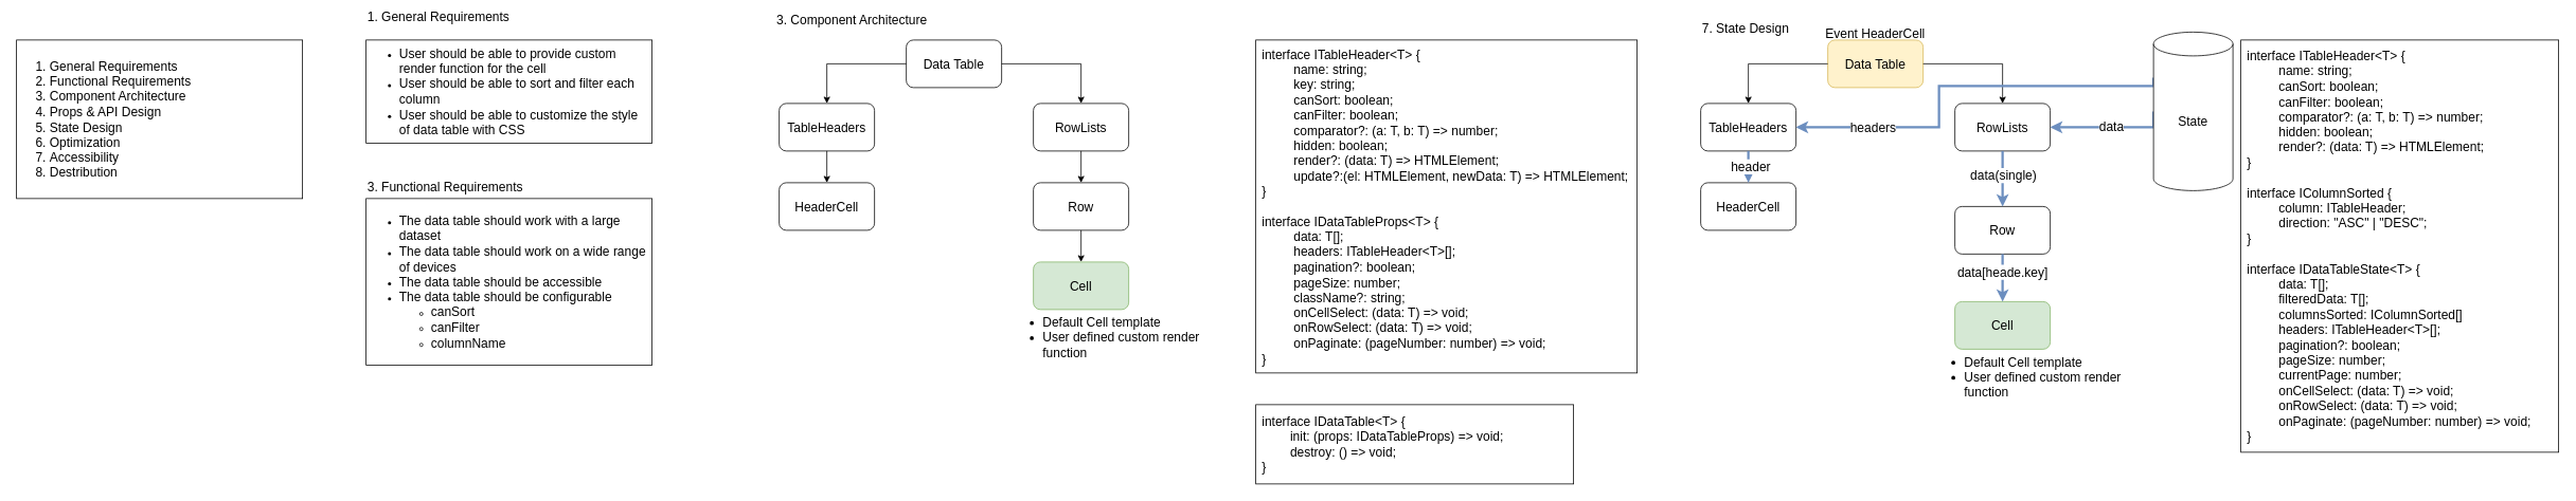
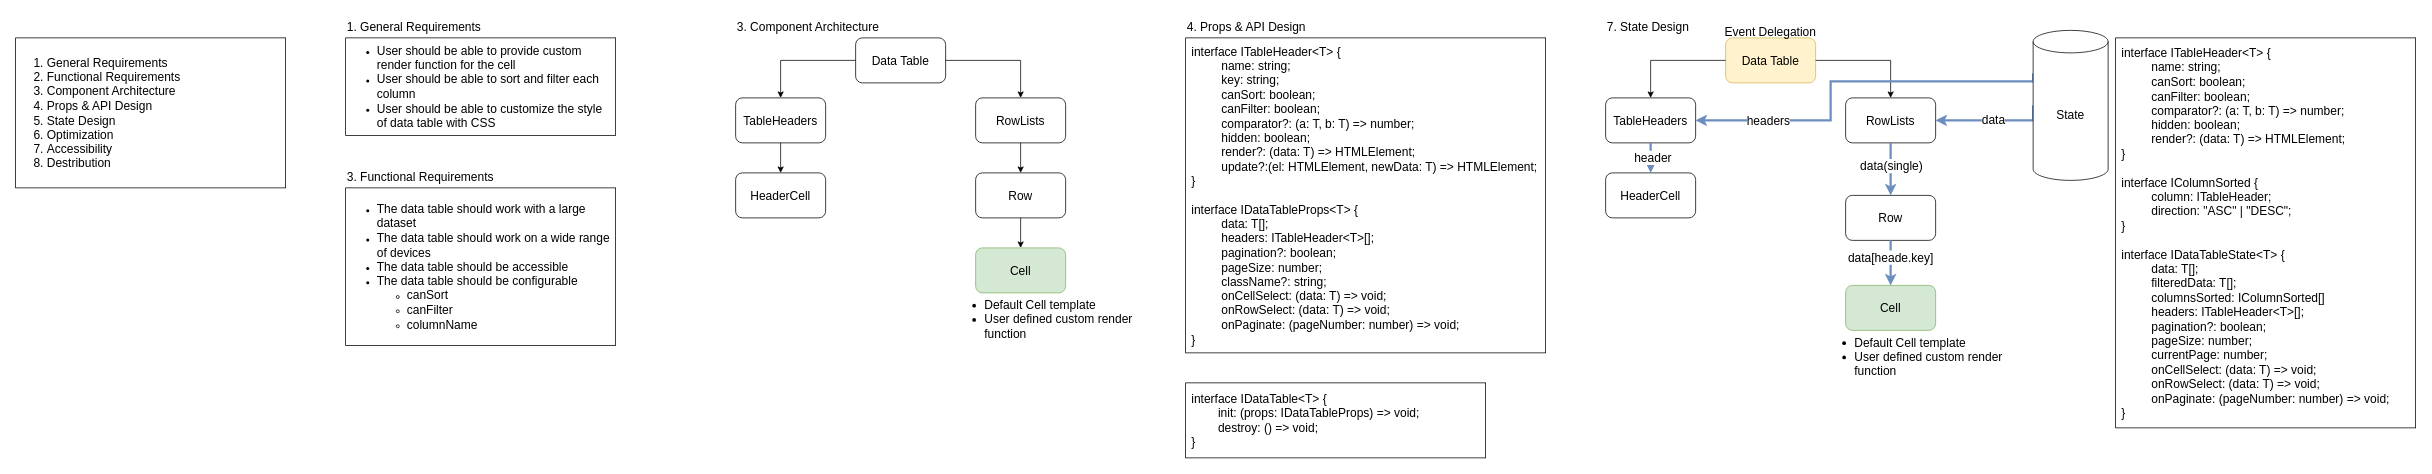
- <mxCell id="43" value="1. General Requirements" style="text;html=1;strokeColor=none;fillColor=none;align=left;verticalAlign=middle;whiteSpace=wrap;rounded=0;fontSize=16;" vertex="1" parent="1"><mxGeometry x="460" y="5" width="240" height="30" as="geometry" /></mxCell>
+ <mxCell id="43" value="1. General Requirements" style="text;html=1;strokeColor=none;fillColor=none;align=left;verticalAlign=middle;whiteSpace=wrap;rounded=0;fontSize=16;" vertex="1" parent="1"><mxGeometry x="460" y="20" width="240" height="30" as="geometry" /></mxCell>
- <mxCell id="45" value="3. Component Architecture" style="text;html=1;strokeColor=none;fillColor=none;align=left;verticalAlign=middle;whiteSpace=wrap;rounded=0;fontSize=16;" vertex="1" parent="1"><mxGeometry x="975" y="10" width="240" height="30" as="geometry" /></mxCell>
+ <mxCell id="45" value="3. Component Architecture" style="text;html=1;strokeColor=none;fillColor=none;align=left;verticalAlign=middle;whiteSpace=wrap;rounded=0;fontSize=16;" vertex="1" parent="1"><mxGeometry x="980" y="20" width="240" height="30" as="geometry" /></mxCell>
+ <mxCell id="46" value="4. Props &amp;amp; API Design" style="text;html=1;strokeColor=none;fillColor=none;align=left;verticalAlign=middle;whiteSpace=wrap;rounded=0;fontSize=16;" vertex="1" parent="1"><mxGeometry x="1580" y="20" width="240" height="30" as="geometry" /></mxCell>
- <mxCell id="36" value="Event HeaderCell" style="text;html=1;strokeColor=none;fillColor=none;align=center;verticalAlign=middle;whiteSpace=wrap;rounded=0;fontSize=16;" vertex="1" parent="20"><mxGeometry x="145" y="-23" width="150" height="30" as="geometry" /></mxCell>
+ <mxCell id="36" value="Event Delegation" style="text;html=1;strokeColor=none;fillColor=none;align=center;verticalAlign=middle;whiteSpace=wrap;rounded=0;fontSize=16;" vertex="1" parent="20"><mxGeometry x="145" y="-23" width="150" height="30" as="geometry" /></mxCell>
